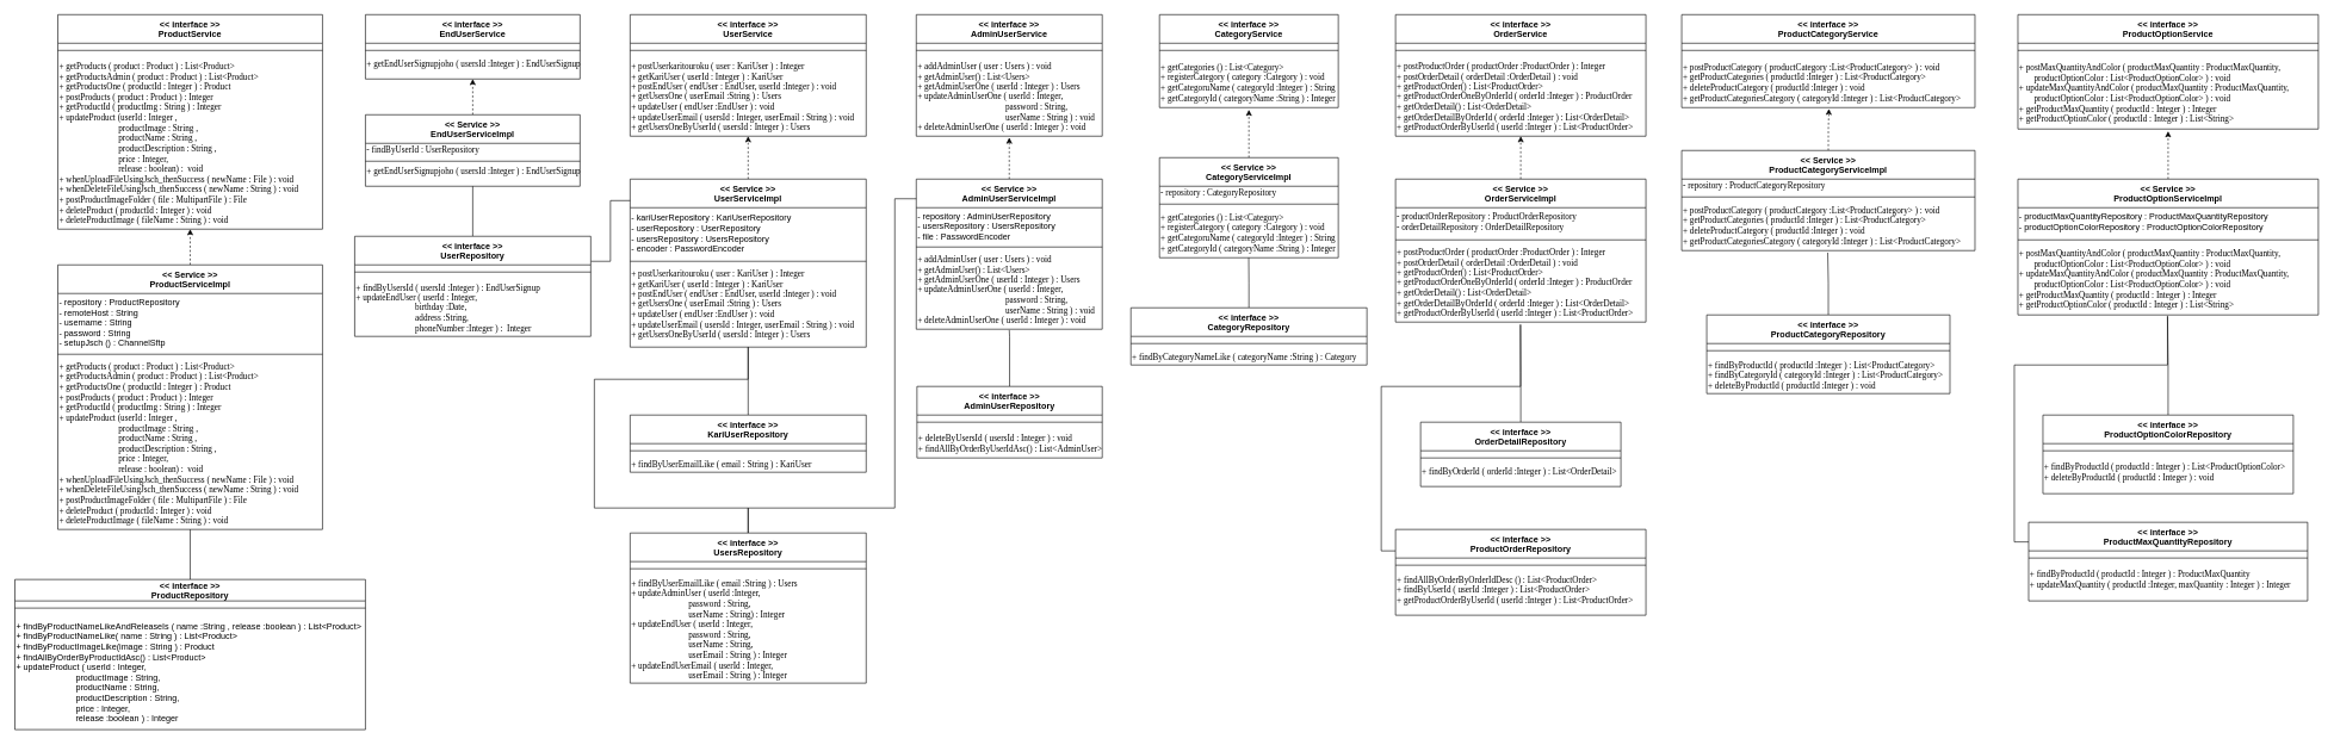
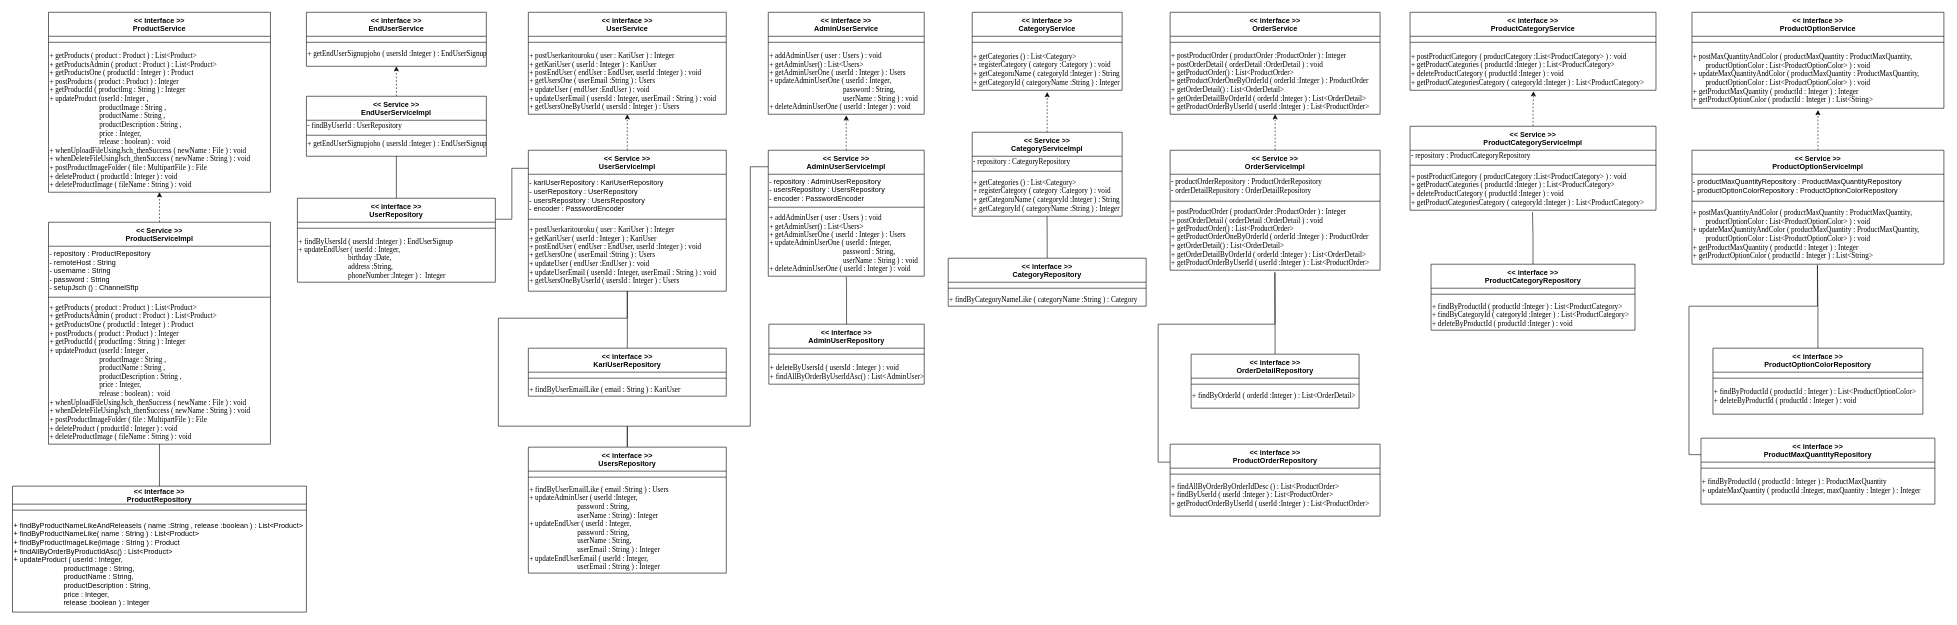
- <mxCell id="41" value="- repository : AdminUserRepository&lt;br&gt;-&amp;nbsp;usersRepository : UsersRepository&lt;br&gt;-&amp;nbsp;file : PasswordEncoder" style="text;align=left;verticalAlign=middle;resizable=0;points=[];autosize=1;strokeColor=none;fillColor=none;spacing=2;spacingTop=1;spacingBottom=0;html=1;" parent="40" vertex="1"><mxGeometry y="40" width="260" height="50" as="geometry" /></mxCell>
+ <mxCell id="41" value="- repository : AdminUserRepository&lt;br&gt;-&amp;nbsp;usersRepository : UsersRepository&lt;br&gt;-&amp;nbsp;encoder : PasswordEncoder" style="text;align=left;verticalAlign=middle;resizable=0;points=[];autosize=1;strokeColor=none;fillColor=none;spacing=2;spacingTop=1;spacingBottom=0;html=1;" parent="40" vertex="1"><mxGeometry y="40" width="260" height="50" as="geometry" /></mxCell>
